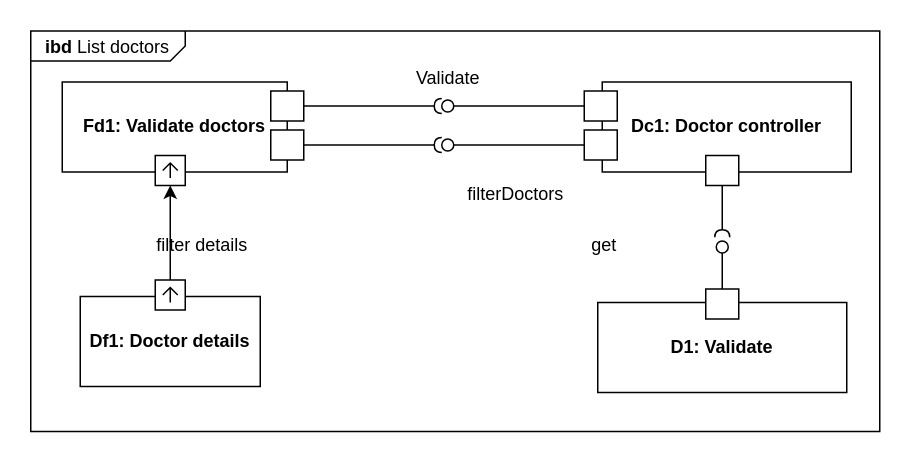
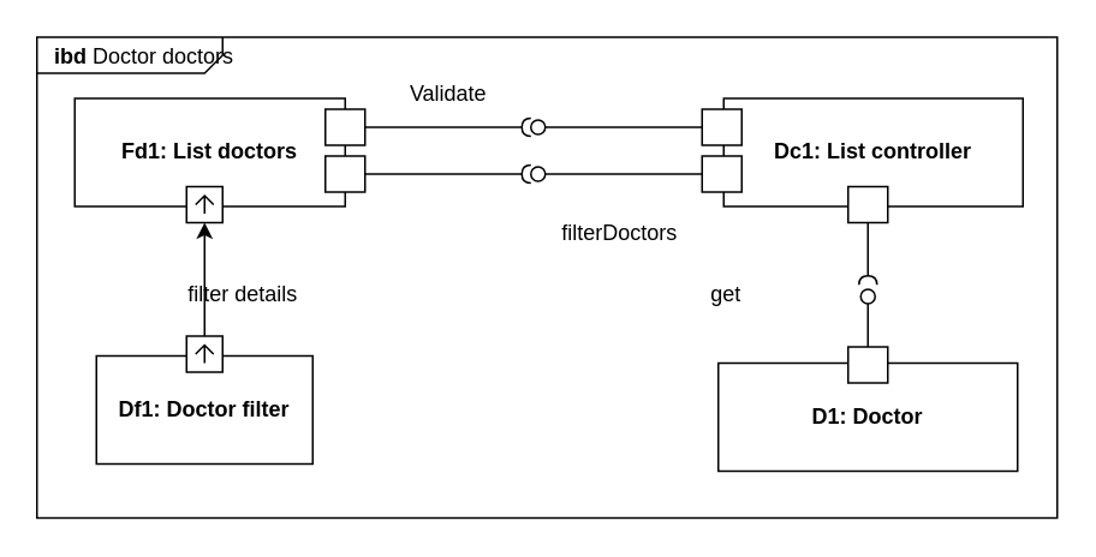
- <mxCell id="2" value="&lt;p style=&quot;margin:0px;margin-top:4px;margin-left:10px;text-align:left;&quot;&gt;&lt;b&gt;ibd&lt;/b&gt;&amp;nbsp;List doctors&lt;/p&gt;" style="html=1;shape=mxgraph.sysml.package;labelX=103.63;align=left;spacingLeft=10;html=1;overflow=fill;whiteSpace=wrap;recursiveResize=0;" parent="1" vertex="1"><mxGeometry x="20" y="20" width="566" height="267" as="geometry" /></mxCell>
+ <mxCell id="2" value="&lt;p style=&quot;margin:0px;margin-top:4px;margin-left:10px;text-align:left;&quot;&gt;&lt;b&gt;ibd&lt;/b&gt;&amp;nbsp;Doctor doctors&lt;/p&gt;" style="html=1;shape=mxgraph.sysml.package;labelX=103.63;align=left;spacingLeft=10;html=1;overflow=fill;whiteSpace=wrap;recursiveResize=0;" parent="1" vertex="1"><mxGeometry x="20" y="20" width="566" height="267" as="geometry" /></mxCell>
- <mxCell id="12" value="Validate" style="text;html=1;align=center;verticalAlign=middle;resizable=0;points=[];autosize=1;strokeColor=none;fillColor=none;" parent="1" vertex="1"><mxGeometry x="268" y="39" width="60" height="26" as="geometry" /></mxCell>
+ <mxCell id="12" value="Validate" style="text;html=1;align=center;verticalAlign=middle;resizable=0;points=[];autosize=1;strokeColor=none;fillColor=none;" parent="1" vertex="1"><mxGeometry x="218" y="39" width="60" height="26" as="geometry" /></mxCell>
- <mxCell id="26" value="&lt;b&gt;Fd1: Validate doctors&lt;/b&gt;" style="rounded=0;whiteSpace=wrap;html=1;fillColor=none;container=0;" parent="1" vertex="1"><mxGeometry x="41" y="54" width="150" height="60" as="geometry" /></mxCell>
+ <mxCell id="26" value="&lt;b&gt;Fd1: List doctors&lt;/b&gt;" style="rounded=0;whiteSpace=wrap;html=1;fillColor=none;container=0;" parent="1" vertex="1"><mxGeometry x="41" y="54" width="150" height="60" as="geometry" /></mxCell>
- <mxCell id="29" value="&lt;b&gt;Dc1: Doctor controller&lt;/b&gt;" style="rounded=0;whiteSpace=wrap;html=1;fillColor=none;container=0;" parent="1" vertex="1"><mxGeometry x="401" y="54" width="166" height="60" as="geometry" /></mxCell>
+ <mxCell id="29" value="&lt;b&gt;Dc1: List controller&lt;/b&gt;" style="rounded=0;whiteSpace=wrap;html=1;fillColor=none;container=0;" parent="1" vertex="1"><mxGeometry x="401" y="54" width="166" height="60" as="geometry" /></mxCell>
- <mxCell id="5" value="&lt;b&gt;Df1: Doctor details&lt;/b&gt;" style="rounded=0;whiteSpace=wrap;html=1;fillColor=none;container=0;" parent="4" vertex="1"><mxGeometry y="11" width="120" height="60" as="geometry" /></mxCell>
+ <mxCell id="5" value="&lt;b&gt;Df1: Doctor filter&lt;/b&gt;" style="rounded=0;whiteSpace=wrap;html=1;fillColor=none;container=0;" parent="4" vertex="1"><mxGeometry y="11" width="120" height="60" as="geometry" /></mxCell>
- <mxCell id="19" value="&lt;b&gt;D1: Validate&lt;/b&gt;" style="rounded=0;whiteSpace=wrap;html=1;fillColor=none;container=0;" parent="18" vertex="1"><mxGeometry y="9" width="166" height="60" as="geometry" /></mxCell>
+ <mxCell id="19" value="&lt;b&gt;D1: Doctor&lt;/b&gt;" style="rounded=0;whiteSpace=wrap;html=1;fillColor=none;container=0;" parent="18" vertex="1"><mxGeometry y="9" width="166" height="60" as="geometry" /></mxCell>
